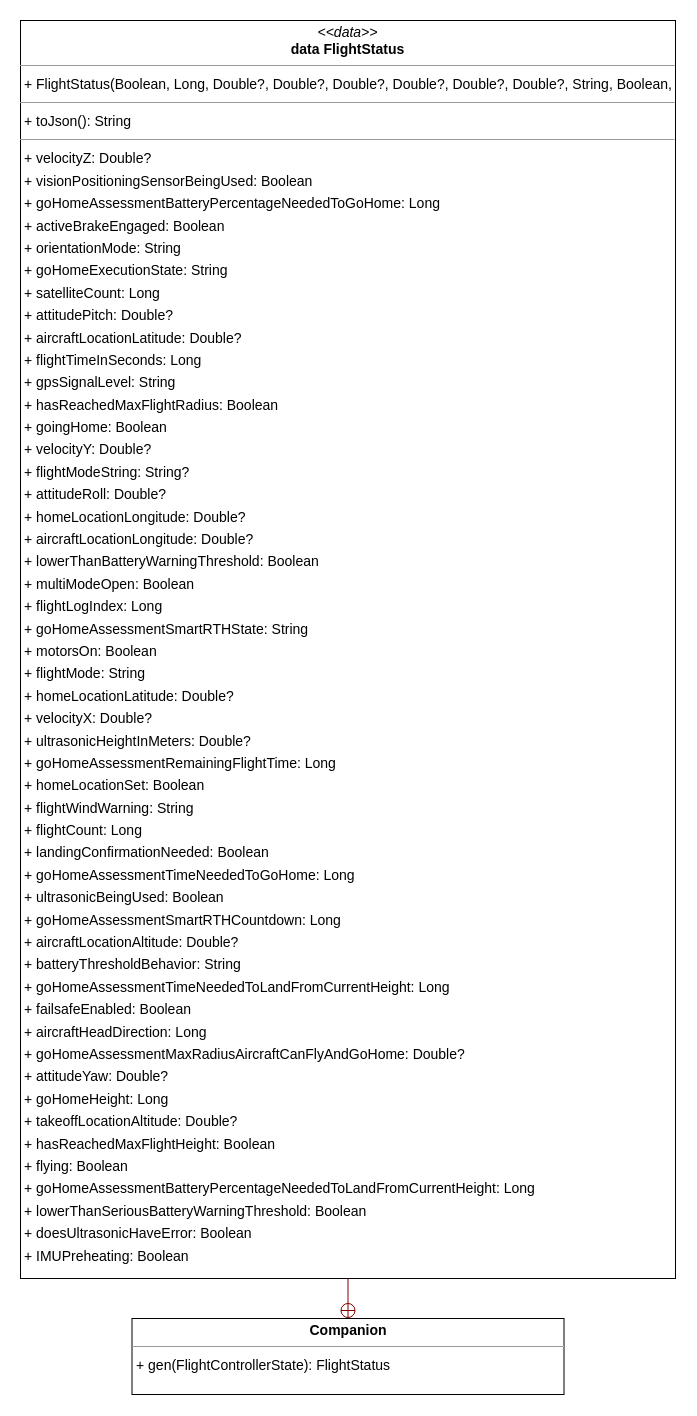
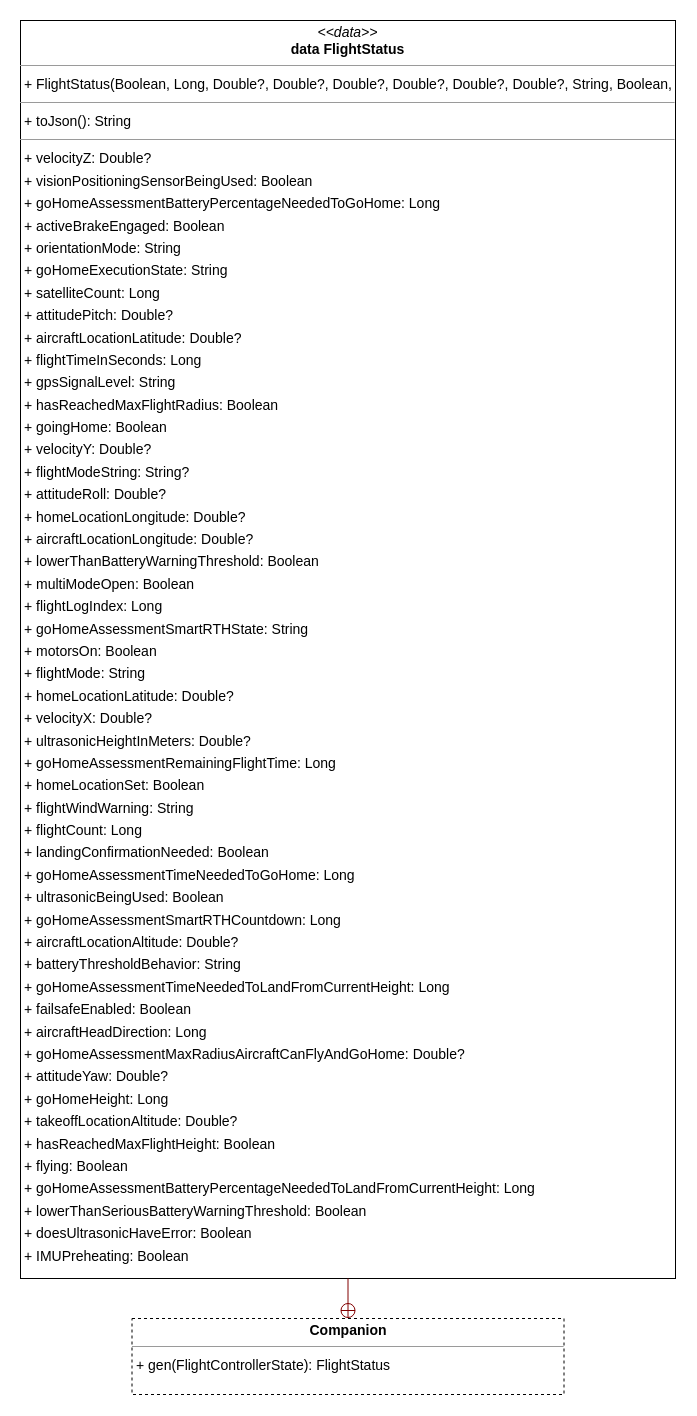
- <mxCell id="2" value="&lt;p style=&quot;margin:0px;margin-top:4px;text-align:center;&quot;&gt;&lt;b&gt;Companion&lt;/b&gt;&lt;/p&gt;&lt;hr size=&quot;1&quot;/&gt;&lt;p style=&quot;margin:0 0 0 4px;line-height:1.6;&quot;&gt;+ gen(FlightControllerState): FlightStatus&lt;/p&gt;" style="verticalAlign=top;align=left;overflow=fill;fontSize=14;fontFamily=Helvetica;html=1;rounded=0;shadow=0;comic=0;labelBackgroundColor=none;strokeWidth=1;" parent="1" vertex="1"><mxGeometry x="131.5" y="1318" width="432" height="76" as="geometry" /></mxCell>
+ <mxCell id="2" value="&lt;p style=&quot;margin:0px;margin-top:4px;text-align:center;&quot;&gt;&lt;b&gt;Companion&lt;/b&gt;&lt;/p&gt;&lt;hr size=&quot;1&quot;/&gt;&lt;p style=&quot;margin:0 0 0 4px;line-height:1.6;&quot;&gt;+ gen(FlightControllerState): FlightStatus&lt;/p&gt;" style="verticalAlign=top;align=left;overflow=fill;fontSize=14;fontFamily=Helvetica;html=1;rounded=0;shadow=0;comic=0;labelBackgroundColor=none;strokeWidth=1;dashed=1;" parent="1" vertex="1"><mxGeometry x="131.5" y="1318" width="432" height="76" as="geometry" /></mxCell>
